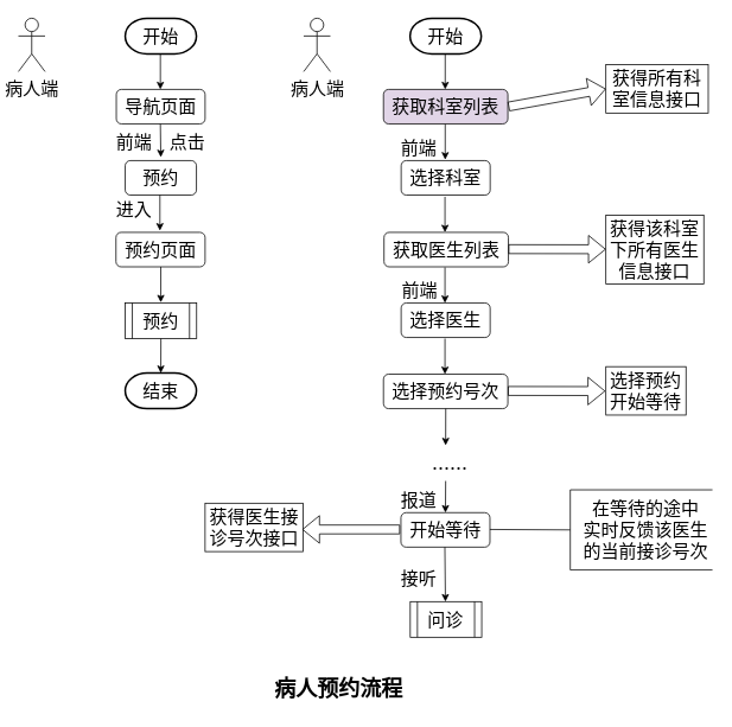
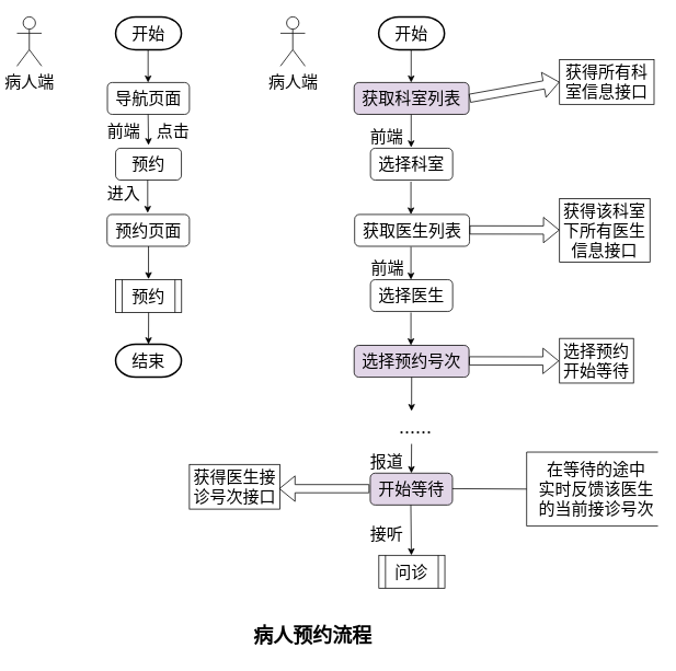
- <mxCell id="34" value="选择预约号次" style="rounded=1;whiteSpace=wrap;html=1;fontSize=20;" parent="1" vertex="1"><mxGeometry x="430.13" y="420" width="139.75" height="38.75" as="geometry" /></mxCell>
+ <mxCell id="34" value="选择预约号次" style="rounded=1;whiteSpace=wrap;html=1;fontSize=20;fillColor=#e1d5e7;" parent="1" vertex="1"><mxGeometry x="430.13" y="420" width="139.75" height="38.75" as="geometry" /></mxCell>
- <mxCell id="38" value="开始等待" style="rounded=1;whiteSpace=wrap;html=1;fontSize=20;" parent="1" vertex="1"><mxGeometry x="449.75" y="575.63" width="100" height="38.75" as="geometry" /></mxCell>
+ <mxCell id="38" value="开始等待" style="rounded=1;whiteSpace=wrap;html=1;fontSize=20;fillColor=#e1d5e7;" parent="1" vertex="1"><mxGeometry x="449.75" y="575.63" width="100" height="38.75" as="geometry" /></mxCell>
